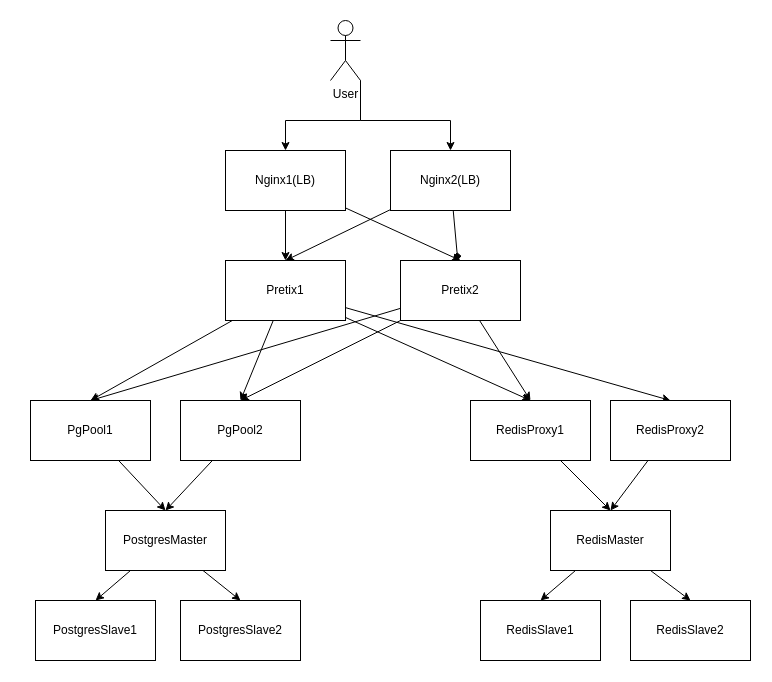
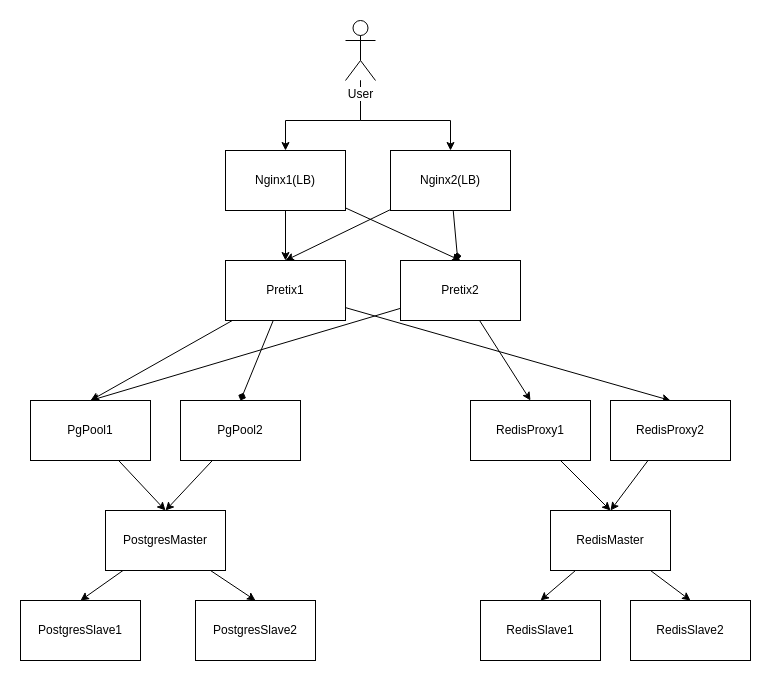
- <mxCell id="4" value="&lt;div&gt;User&lt;/div&gt;" style="shape=umlActor;verticalLabelPosition=bottom;labelBackgroundColor=#ffffff;verticalAlign=top;html=1;outlineConnect=0;" vertex="1" parent="1"><mxGeometry x="330" y="20" width="30" height="60" as="geometry" /></mxCell>
+ <mxCell id="4" value="&lt;div&gt;User&lt;/div&gt;" style="shape=umlActor;verticalLabelPosition=bottom;labelBackgroundColor=#ffffff;verticalAlign=top;html=1;outlineConnect=0;" vertex="1" parent="1"><mxGeometry x="345" y="20" width="30" height="60" as="geometry" /></mxCell>
- <mxCell id="13" style="edgeStyle=none;rounded=0;orthogonalLoop=1;jettySize=auto;html=1;entryX=0.5;entryY=0;entryDx=0;entryDy=0;" edge="1" parent="1" source="15" target="25"><mxGeometry relative="1" as="geometry" /></mxCell>
- <mxCell id="17" style="edgeStyle=none;rounded=0;orthogonalLoop=1;jettySize=auto;html=1;entryX=0.5;entryY=0;entryDx=0;entryDy=0;" edge="1" parent="1" source="19" target="23"><mxGeometry relative="1" as="geometry" /></mxCell>
- <mxCell id="12" style="edgeStyle=none;rounded=0;orthogonalLoop=1;jettySize=auto;html=1;entryX=0.5;entryY=0;entryDx=0;entryDy=0;" edge="1" parent="1" source="15" target="23"><mxGeometry relative="1" as="geometry" /></mxCell>
+ <mxCell id="12" style="edgeStyle=none;rounded=0;orthogonalLoop=1;jettySize=auto;html=1;entryX=0.5;entryY=0;entryDx=0;entryDy=0;endArrow=diamond;" edge="1" parent="1" source="15" target="23"><mxGeometry relative="1" as="geometry" /></mxCell>
- <mxCell id="34" value="PostgresSlave1" style="rounded=0;whiteSpace=wrap;html=1;" vertex="1" parent="1"><mxGeometry x="35" y="600" width="120" height="60" as="geometry" /></mxCell>
+ <mxCell id="34" value="PostgresSlave1" style="rounded=0;whiteSpace=wrap;html=1;" vertex="1" parent="1"><mxGeometry x="20" y="600" width="120" height="60" as="geometry" /></mxCell>
- <mxCell id="35" value="PostgresSlave2" style="rounded=0;whiteSpace=wrap;html=1;" vertex="1" parent="1"><mxGeometry x="180" y="600" width="120" height="60" as="geometry" /></mxCell>
+ <mxCell id="35" value="PostgresSlave2" style="rounded=0;whiteSpace=wrap;html=1;" vertex="1" parent="1"><mxGeometry x="195" y="600" width="120" height="60" as="geometry" /></mxCell>
